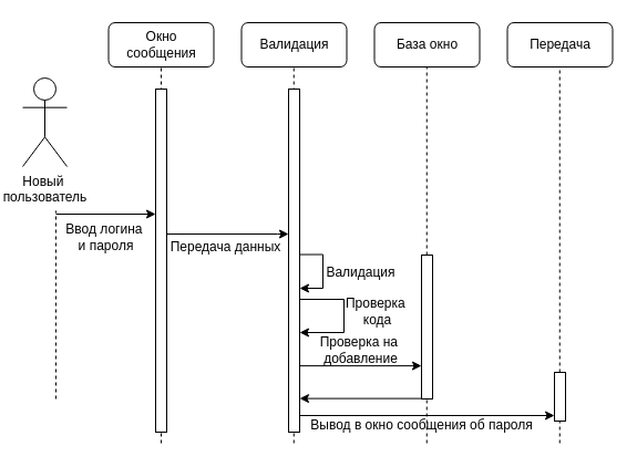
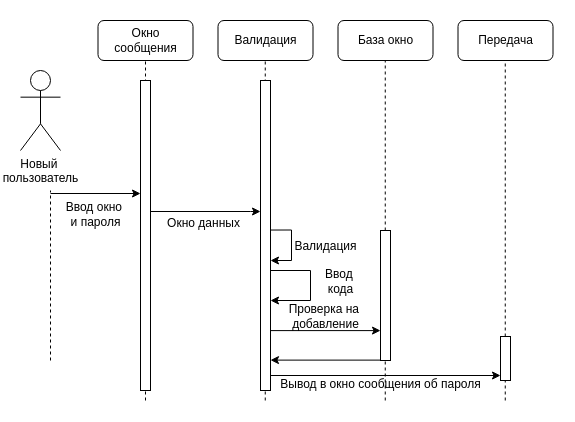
- <mxCell id="12" value="Ввод логина&amp;nbsp;&lt;div&gt;и пароля&lt;/div&gt;" style="text;html=1;align=center;verticalAlign=middle;resizable=0;points=[];autosize=1;strokeColor=none;fillColor=none;" vertex="1" parent="1"><mxGeometry x="45" y="194" width="100" height="40" as="geometry" /></mxCell>
+ <mxCell id="12" value="Ввод окно&amp;nbsp;&lt;div&gt;и пароля&lt;/div&gt;" style="text;html=1;align=center;verticalAlign=middle;resizable=0;points=[];autosize=1;strokeColor=none;fillColor=none;" vertex="1" parent="1"><mxGeometry x="45" y="194" width="100" height="40" as="geometry" /></mxCell>
- <mxCell id="13" value="Передача данных" style="text;html=1;align=center;verticalAlign=middle;resizable=0;points=[];autosize=1;strokeColor=none;fillColor=none;" vertex="1" parent="1"><mxGeometry x="143" y="208" width="120" height="30" as="geometry" /></mxCell>
+ <mxCell id="13" value="Окно данных" style="text;html=1;align=center;verticalAlign=middle;resizable=0;points=[];autosize=1;strokeColor=none;fillColor=none;" vertex="1" parent="1"><mxGeometry x="143" y="208" width="120" height="30" as="geometry" /></mxCell>
- <mxCell id="17" value="Проверка&amp;nbsp;&lt;div&gt;кода&lt;/div&gt;" style="text;html=1;align=center;verticalAlign=middle;resizable=0;points=[];autosize=1;strokeColor=none;fillColor=none;" vertex="1" parent="1"><mxGeometry x="300" y="261" width="80" height="40" as="geometry" /></mxCell>
+ <mxCell id="17" value="Ввод&amp;nbsp;&lt;div&gt;кода&lt;/div&gt;" style="text;html=1;align=center;verticalAlign=middle;resizable=0;points=[];autosize=1;strokeColor=none;fillColor=none;" vertex="1" parent="1"><mxGeometry x="300" y="261" width="80" height="40" as="geometry" /></mxCell>
